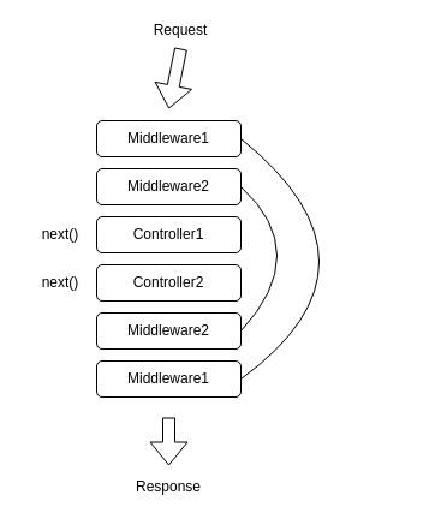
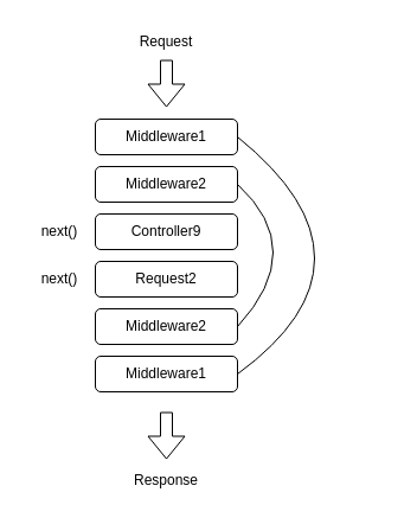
- <mxCell id="8" value="Request" style="text;html=1;strokeColor=none;fillColor=none;align=center;verticalAlign=middle;whiteSpace=wrap;rounded=0;" vertex="1" parent="1"><mxGeometry x="120" y="10" width="60" height="30" as="geometry" /></mxCell>
+ <mxCell id="8" value="Request" style="text;html=1;strokeColor=none;fillColor=none;align=center;verticalAlign=middle;whiteSpace=wrap;rounded=0;" vertex="1" parent="1"><mxGeometry x="110" y="20" width="60" height="30" as="geometry" /></mxCell>
- <mxCell id="2" value="Controller1" style="rounded=1;whiteSpace=wrap;html=1;" parent="1" vertex="1"><mxGeometry x="80" y="180" width="120" height="30" as="geometry" /></mxCell>
+ <mxCell id="2" value="Controller9" style="rounded=1;whiteSpace=wrap;html=1;" parent="1" vertex="1"><mxGeometry x="80" y="180" width="120" height="30" as="geometry" /></mxCell>
- <mxCell id="3" value="Controller2" style="rounded=1;whiteSpace=wrap;html=1;" vertex="1" parent="1"><mxGeometry x="80" y="220" width="120" height="30" as="geometry" /></mxCell>
+ <mxCell id="3" value="Request2" style="rounded=1;whiteSpace=wrap;html=1;" vertex="1" parent="1"><mxGeometry x="80" y="220" width="120" height="30" as="geometry" /></mxCell>
